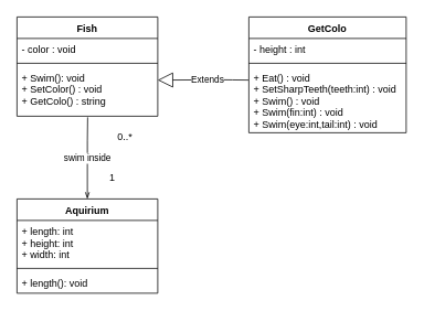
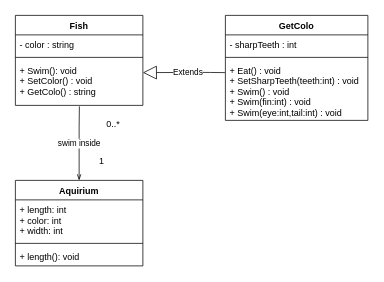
- <mxCell id="3" value="- color : void" style="text;strokeColor=none;fillColor=none;align=left;verticalAlign=top;spacingLeft=4;spacingRight=4;overflow=hidden;rotatable=0;points=[[0,0.5],[1,0.5]];portConstraint=eastwest;" vertex="1" parent="2"><mxGeometry y="26" width="170" height="26" as="geometry" /></mxCell>
+ <mxCell id="3" value="- color : string" style="text;strokeColor=none;fillColor=none;align=left;verticalAlign=top;spacingLeft=4;spacingRight=4;overflow=hidden;rotatable=0;points=[[0,0.5],[1,0.5]];portConstraint=eastwest;" vertex="1" parent="2"><mxGeometry y="26" width="170" height="26" as="geometry" /></mxCell>
- <mxCell id="8" value="- height : int" style="text;strokeColor=none;fillColor=none;align=left;verticalAlign=top;spacingLeft=4;spacingRight=4;overflow=hidden;rotatable=0;points=[[0,0.5],[1,0.5]];portConstraint=eastwest;" vertex="1" parent="7"><mxGeometry y="26" width="190" height="26" as="geometry" /></mxCell>
+ <mxCell id="8" value="- sharpTeeth : int" style="text;strokeColor=none;fillColor=none;align=left;verticalAlign=top;spacingLeft=4;spacingRight=4;overflow=hidden;rotatable=0;points=[[0,0.5],[1,0.5]];portConstraint=eastwest;" vertex="1" parent="7"><mxGeometry y="26" width="190" height="26" as="geometry" /></mxCell>
- <mxCell id="13" value="+ length: int&#10;+ height: int&#10;+ width: int&#10;" style="text;strokeColor=none;fillColor=none;align=left;verticalAlign=top;spacingLeft=4;spacingRight=4;overflow=hidden;rotatable=0;points=[[0,0.5],[1,0.5]];portConstraint=eastwest;" vertex="1" parent="12"><mxGeometry y="26" width="170" height="54" as="geometry" /></mxCell>
+ <mxCell id="13" value="+ length: int&#10;+ color: int&#10;+ width: int&#10;" style="text;strokeColor=none;fillColor=none;align=left;verticalAlign=top;spacingLeft=4;spacingRight=4;overflow=hidden;rotatable=0;points=[[0,0.5],[1,0.5]];portConstraint=eastwest;" vertex="1" parent="12"><mxGeometry y="26" width="170" height="54" as="geometry" /></mxCell>
